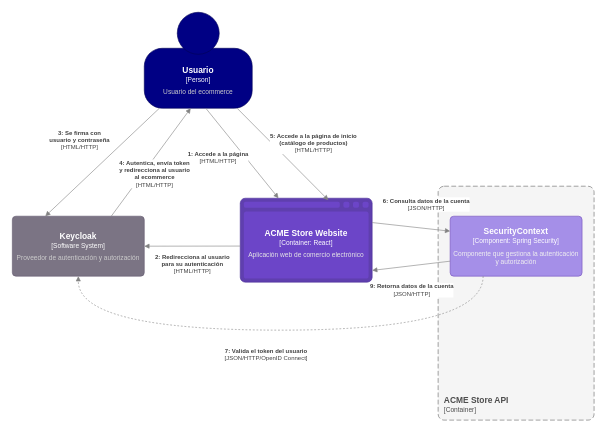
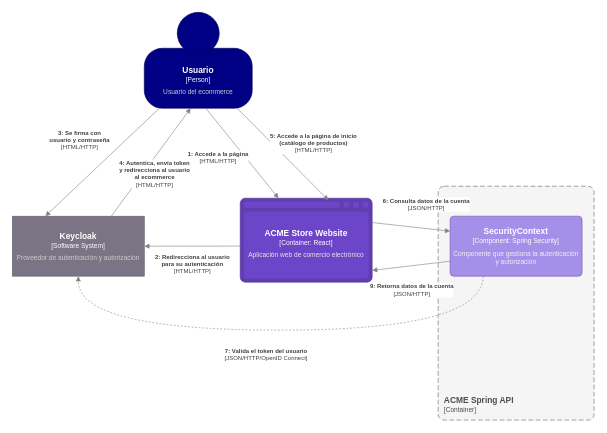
- <mxCell id="7" value="&lt;font style=&quot;font-size: 14px&quot;&gt;&lt;b&gt;Keycloak&lt;/b&gt;&lt;/font&gt;&lt;br&gt;&lt;div&gt;&lt;font style=&quot;font-size: 11px&quot;&gt;[Software System]&lt;/font&gt;&lt;/div&gt;&lt;div style=&quot;font-size: 6px&quot;&gt;&lt;br&gt;&lt;/div&gt;&lt;div style=&quot;font-size: 11px&quot;&gt;&lt;font color=&quot;#CCCCCC&quot;&gt;Proveedor de autenticación y autorización&lt;/font&gt;&lt;/div&gt;" style="rounded=1;whiteSpace=wrap;html=1;fontColor=#ffffff;arcSize=6;metaEdit=1;points=[[0.25,0,0],[0.5,0,0],[0.75,0,0],[1,0.25,0],[1,0.5,0],[1,0.75,0],[0.75,1,0],[0.5,1,0],[0.25,1,0],[0,0.75,0],[0,0.5,0],[0,0.25,0]];resizable=0;editable=1;fillColor=#7b7484;strokeColor=#635970;movableLabel=0;allowArrows=0;rotatable=0;imageWidth=24;spacing=5;" vertex="1" parent="1"><mxGeometry x="20" y="360" width="220" height="100" as="geometry" /></mxCell>
+ <mxCell id="7" value="&lt;font style=&quot;font-size: 14px&quot;&gt;&lt;b&gt;Keycloak&lt;/b&gt;&lt;/font&gt;&lt;br&gt;&lt;div&gt;&lt;font style=&quot;font-size: 11px&quot;&gt;[Software System]&lt;/font&gt;&lt;/div&gt;&lt;div style=&quot;font-size: 6px&quot;&gt;&lt;br&gt;&lt;/div&gt;&lt;div style=&quot;font-size: 11px&quot;&gt;&lt;font color=&quot;#CCCCCC&quot;&gt;Proveedor de autenticación y autorización&lt;/font&gt;&lt;/div&gt;" style="whiteSpace=wrap;html=1;fontColor=#ffffff;arcSize=6;metaEdit=1;points=[[0.25,0,0],[0.5,0,0],[0.75,0,0],[1,0.25,0],[1,0.5,0],[1,0.75,0],[0.75,1,0],[0.5,1,0],[0.25,1,0],[0,0.75,0],[0,0.5,0],[0,0.25,0]];resizable=0;editable=1;fillColor=#7b7484;strokeColor=#635970;movableLabel=0;allowArrows=0;rotatable=0;imageWidth=24;spacing=5;rounded=0;" vertex="1" parent="1"><mxGeometry x="20" y="360" width="220" height="100" as="geometry" /></mxCell>
- <mxCell id="2" value="&lt;div style=&quot;font-size: 14px&quot; align=&quot;left&quot;&gt;&lt;font style=&quot;font-size: 14px&quot; color=&quot;#4D4D4D&quot;&gt;&lt;b&gt;ACME Store API&lt;br&gt;&lt;/b&gt;&lt;/font&gt;&lt;/div&gt;&lt;div align=&quot;left&quot;&gt;&lt;font style=&quot;font-size: 11px&quot; color=&quot;#4D4D4D&quot;&gt;[Container]&lt;/font&gt;&lt;/div&gt;" style="rounded=1;whiteSpace=wrap;html=1;dashed=1;arcSize=20;fillColor=#f5f5f5;strokeColor=#666666;fontColor=#333333;labelBackgroundColor=none;align=left;verticalAlign=bottom;labelBorderColor=none;spacingTop=0;spacing=10;dashPattern=8 4;metaEdit=1;rotatable=0;perimeter=rectanglePerimeter;noLabel=0;labelPadding=0;allowArrows=0;connectable=0;expand=0;recursiveResize=0;editable=1;pointerEvents=1;absoluteArcSize=1;" vertex="1" parent="1"><mxGeometry x="730" y="310" width="260" height="390" as="geometry" /></mxCell>
+ <mxCell id="2" value="&lt;div style=&quot;font-size: 14px&quot; align=&quot;left&quot;&gt;&lt;font style=&quot;font-size: 14px&quot; color=&quot;#4D4D4D&quot;&gt;&lt;b&gt;ACME Spring API&lt;br&gt;&lt;/b&gt;&lt;/font&gt;&lt;/div&gt;&lt;div align=&quot;left&quot;&gt;&lt;font style=&quot;font-size: 11px&quot; color=&quot;#4D4D4D&quot;&gt;[Container]&lt;/font&gt;&lt;/div&gt;" style="rounded=1;whiteSpace=wrap;html=1;dashed=1;arcSize=20;fillColor=#f5f5f5;strokeColor=#666666;fontColor=#333333;labelBackgroundColor=none;align=left;verticalAlign=bottom;labelBorderColor=none;spacingTop=0;spacing=10;dashPattern=8 4;metaEdit=1;rotatable=0;perimeter=rectanglePerimeter;noLabel=0;labelPadding=0;allowArrows=0;connectable=0;expand=0;recursiveResize=0;editable=1;pointerEvents=1;absoluteArcSize=1;" vertex="1" parent="1"><mxGeometry x="730" y="310" width="260" height="390" as="geometry" /></mxCell>
